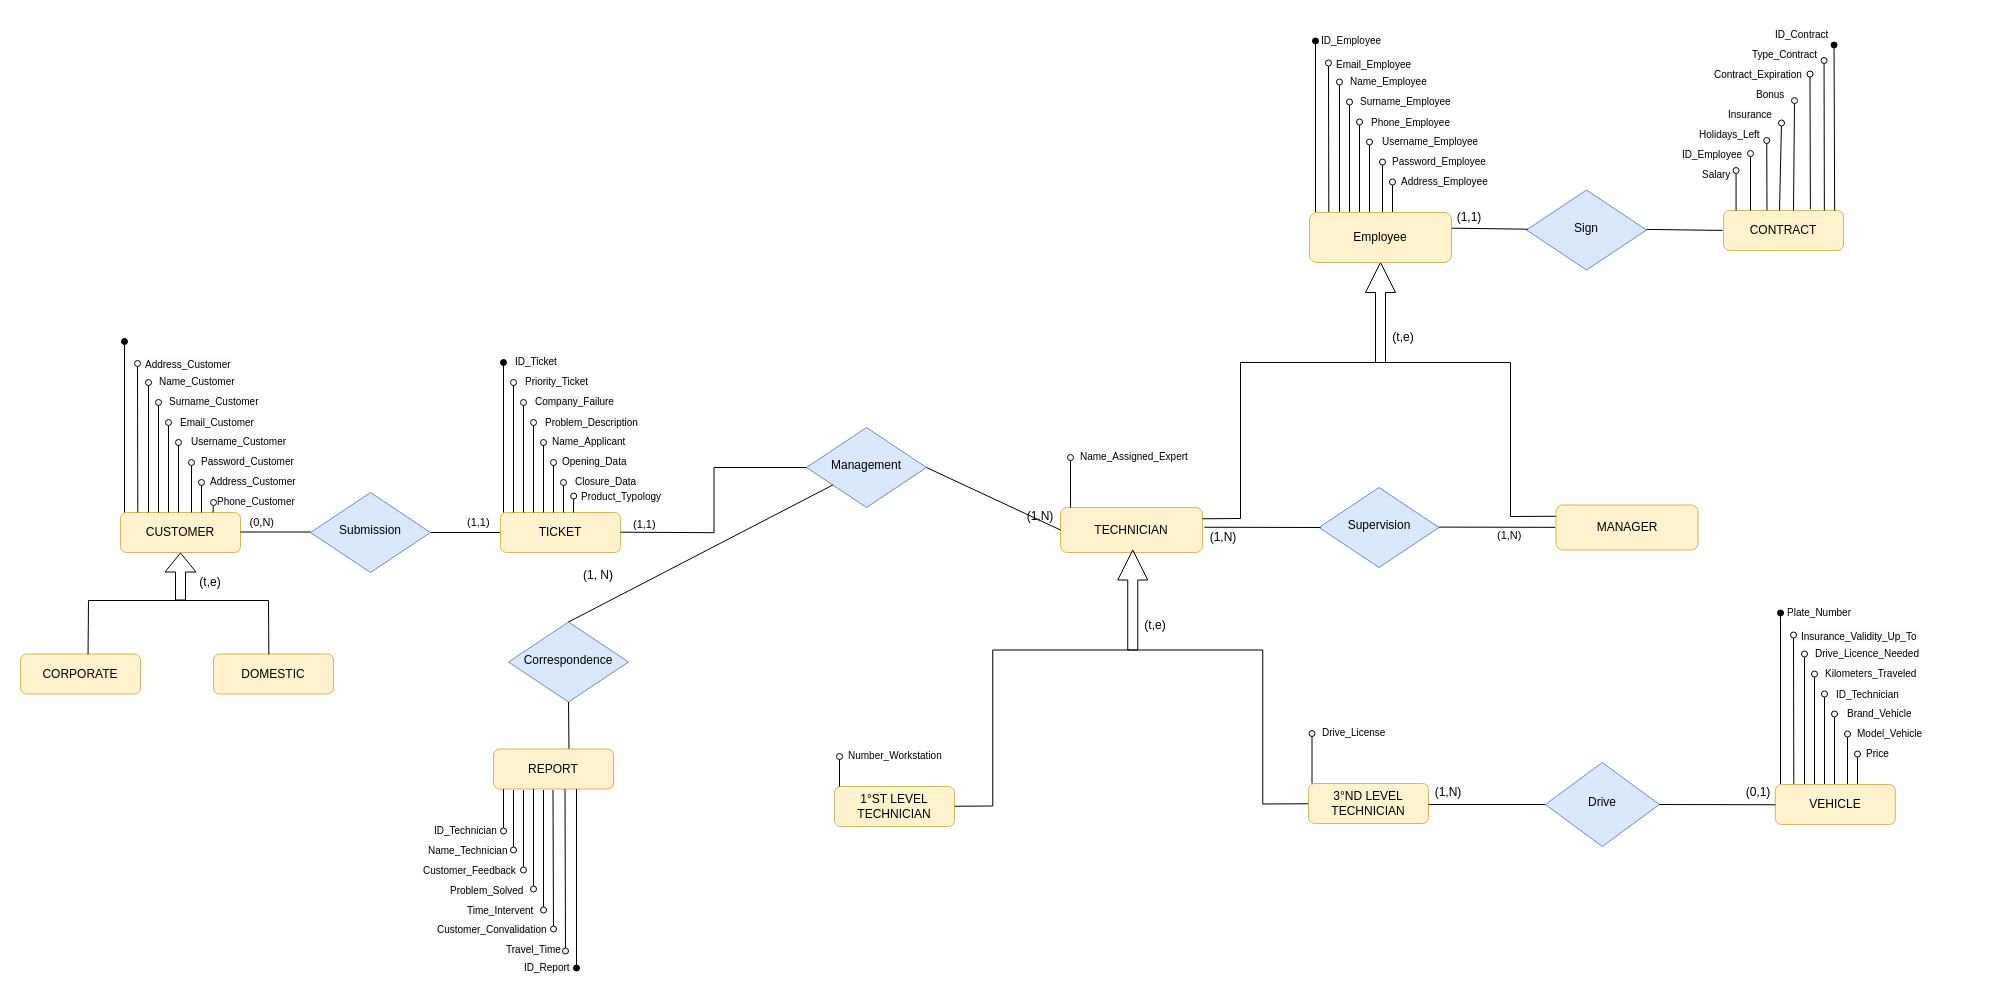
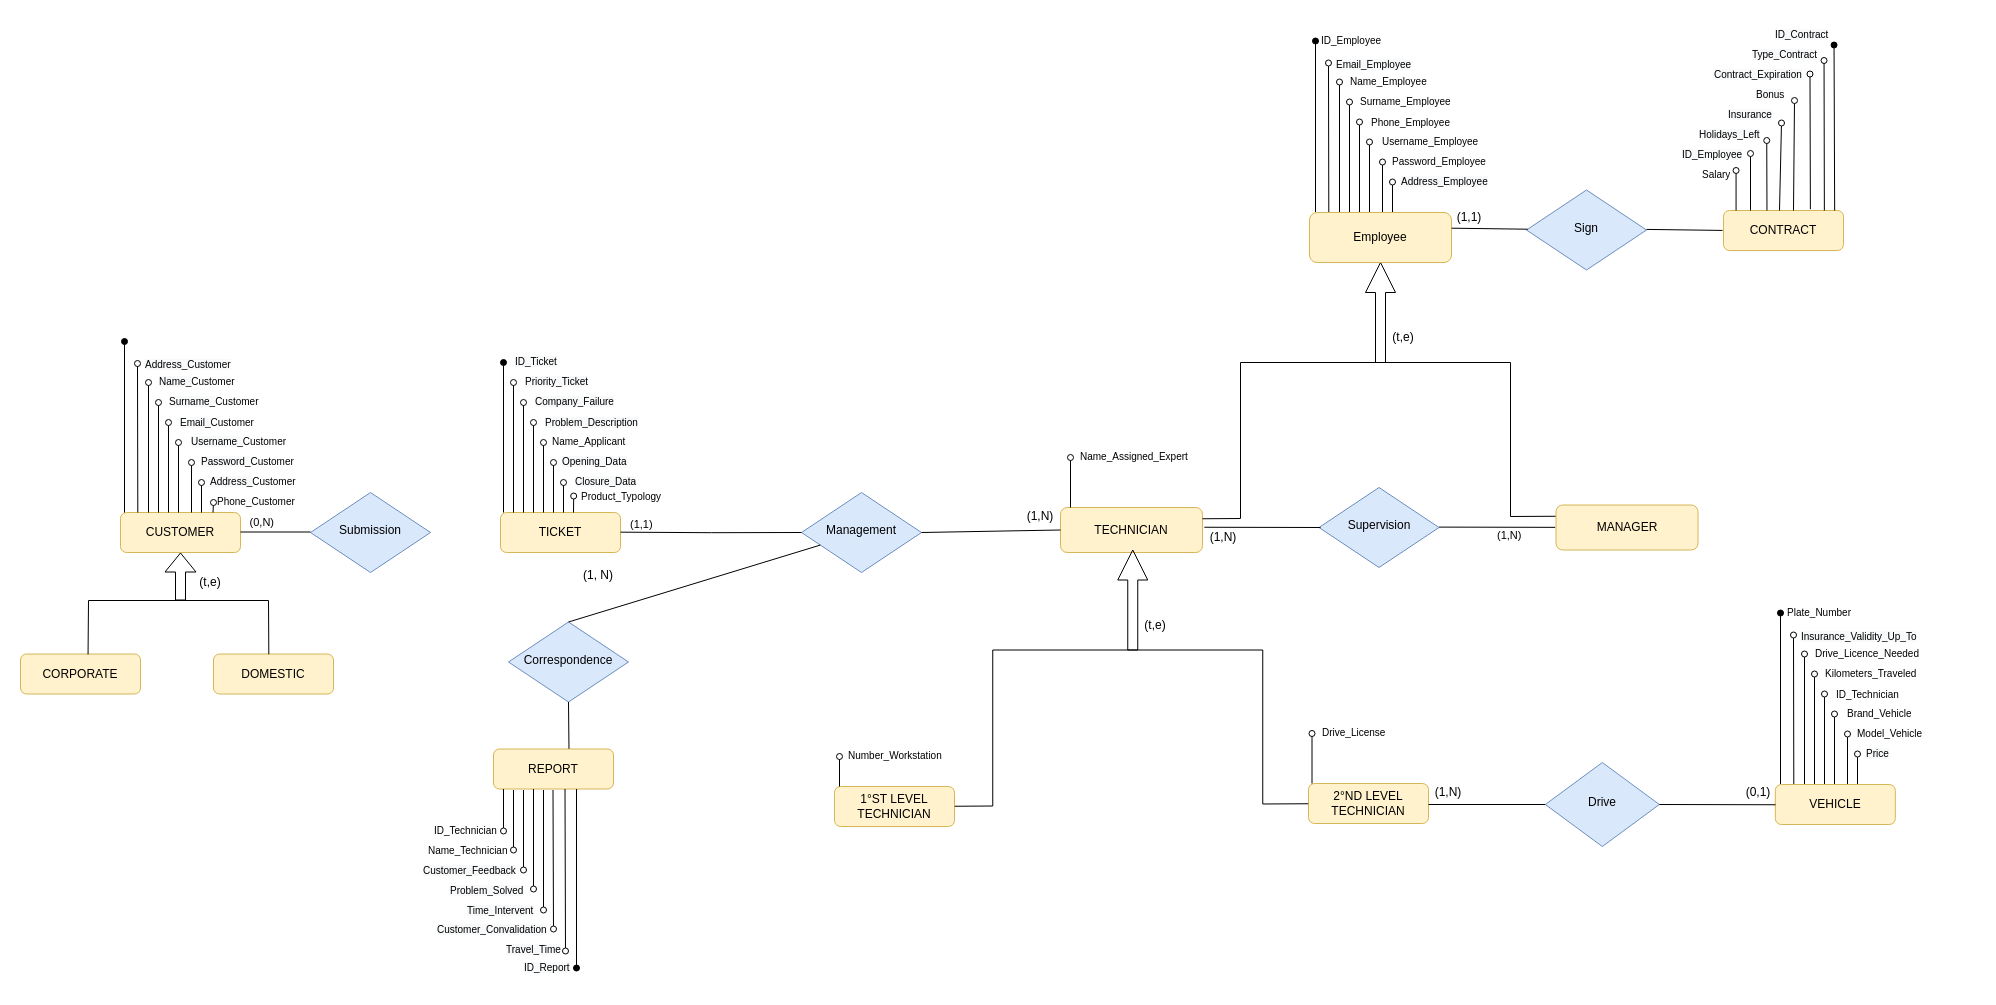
- <mxCell id="8" value="Management" style="rhombus;whiteSpace=wrap;html=1;shadow=0;fontFamily=Helvetica;fontSize=12;align=center;strokeWidth=1;spacing=6;spacingTop=-4;fillColor=#dae8fc;strokeColor=#6c8ebf;" vertex="1" parent="1"><mxGeometry x="806" y="427" width="120" height="80" as="geometry" /></mxCell>
+ <mxCell id="8" value="Management" style="rhombus;whiteSpace=wrap;html=1;shadow=0;fontFamily=Helvetica;fontSize=12;align=center;strokeWidth=1;spacing=6;spacingTop=-4;fillColor=#dae8fc;strokeColor=#6c8ebf;" vertex="1" parent="1"><mxGeometry x="801" y="492" width="120" height="80" as="geometry" /></mxCell>
- <mxCell id="3" value="(1,1)" style="edgeStyle=orthogonalEdgeStyle;rounded=0;html=1;jettySize=auto;orthogonalLoop=1;fontSize=11;endArrow=none;endFill=0;endSize=8;strokeWidth=1;shadow=0;labelBackgroundColor=none;align=left;" edge="1" parent="1" source="4" target="7"><mxGeometry y="10" relative="1" as="geometry"><mxPoint as="offset" /></mxGeometry></mxCell>
- <mxCell id="54" value="3°ND LEVEL TECHNICIAN" style="rounded=1;whiteSpace=wrap;html=1;fontSize=12;glass=0;strokeWidth=1;shadow=0;fillColor=#fff2cc;strokeColor=#d6b656;" vertex="1" parent="1"><mxGeometry x="1308" y="783" width="120" height="40" as="geometry" /></mxCell>
+ <mxCell id="54" value="2°ND LEVEL TECHNICIAN" style="rounded=1;whiteSpace=wrap;html=1;fontSize=12;glass=0;strokeWidth=1;shadow=0;fillColor=#fff2cc;strokeColor=#d6b656;" vertex="1" parent="1"><mxGeometry x="1308" y="783" width="120" height="40" as="geometry" /></mxCell>
